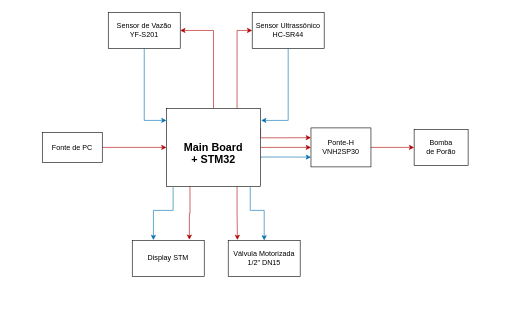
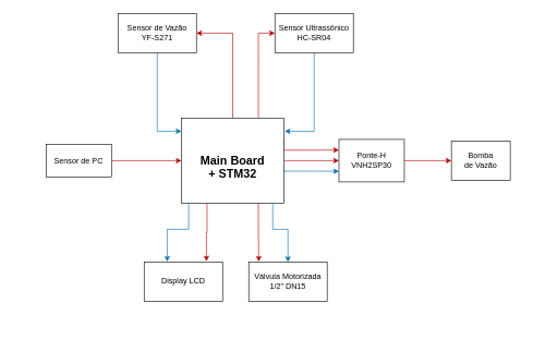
- <mxCell id="17" value="Sensor de Vazão&lt;br&gt;YF-S201" style="whiteSpace=wrap;html=1;fontColor=#000000;fillColor=#FFFFFF;gradientColor=none;" vertex="1" parent="1"><mxGeometry x="180" y="20" width="120" height="60" as="geometry" /></mxCell>
+ <mxCell id="17" value="Sensor de Vazão&lt;br&gt;YF-S271" style="whiteSpace=wrap;html=1;fontColor=#000000;fillColor=#FFFFFF;gradientColor=none;" vertex="1" parent="1"><mxGeometry x="180" y="20" width="120" height="60" as="geometry" /></mxCell>
- <mxCell id="20" value="Sensor Ultrassônico&lt;br&gt;HC-SR44" style="whiteSpace=wrap;html=1;fontColor=#000000;fillColor=#FFFFFF;gradientColor=none;" vertex="1" parent="1"><mxGeometry x="420" y="20" width="120" height="60" as="geometry" /></mxCell>
+ <mxCell id="20" value="Sensor Ultrassônico&lt;br&gt;HC-SR04" style="whiteSpace=wrap;html=1;fontColor=#000000;fillColor=#FFFFFF;gradientColor=none;" vertex="1" parent="1"><mxGeometry x="420" y="20" width="120" height="60" as="geometry" /></mxCell>
- <mxCell id="22" value="Fonte de PC" style="whiteSpace=wrap;html=1;fontColor=#000000;fillColor=#FFFFFF;gradientColor=none;" vertex="1" parent="1"><mxGeometry x="70" y="220" width="100" height="50" as="geometry" /></mxCell>
+ <mxCell id="22" value="Sensor de PC" style="whiteSpace=wrap;html=1;fontColor=#000000;fillColor=#FFFFFF;gradientColor=none;" vertex="1" parent="1"><mxGeometry x="70" y="220" width="100" height="50" as="geometry" /></mxCell>
- <mxCell id="15" value="Bomba&lt;br&gt;de Porão" style="whiteSpace=wrap;html=1;fontColor=#000000;fillColor=#FFFFFF;gradientColor=none;" vertex="1" parent="1"><mxGeometry x="690" y="215" width="90" height="60" as="geometry" /></mxCell>
+ <mxCell id="15" value="Bomba&lt;br&gt;de Vazão" style="whiteSpace=wrap;html=1;fontColor=#000000;fillColor=#FFFFFF;gradientColor=none;" vertex="1" parent="1"><mxGeometry x="690" y="215" width="90" height="60" as="geometry" /></mxCell>
- <mxCell id="18" value="Display STM" style="whiteSpace=wrap;html=1;fontColor=#000000;fillColor=#FFFFFF;gradientColor=none;" vertex="1" parent="1"><mxGeometry x="220" y="400" width="120" height="60" as="geometry" /></mxCell>
+ <mxCell id="18" value="Display LCD" style="whiteSpace=wrap;html=1;fontColor=#000000;fillColor=#FFFFFF;gradientColor=none;" vertex="1" parent="1"><mxGeometry x="220" y="400" width="120" height="60" as="geometry" /></mxCell>
